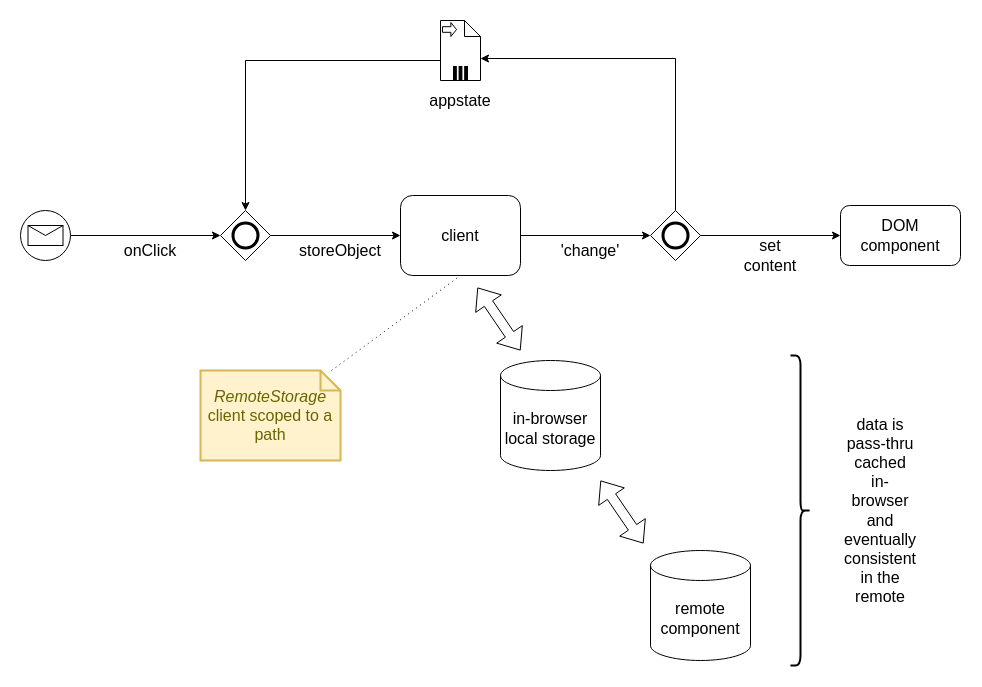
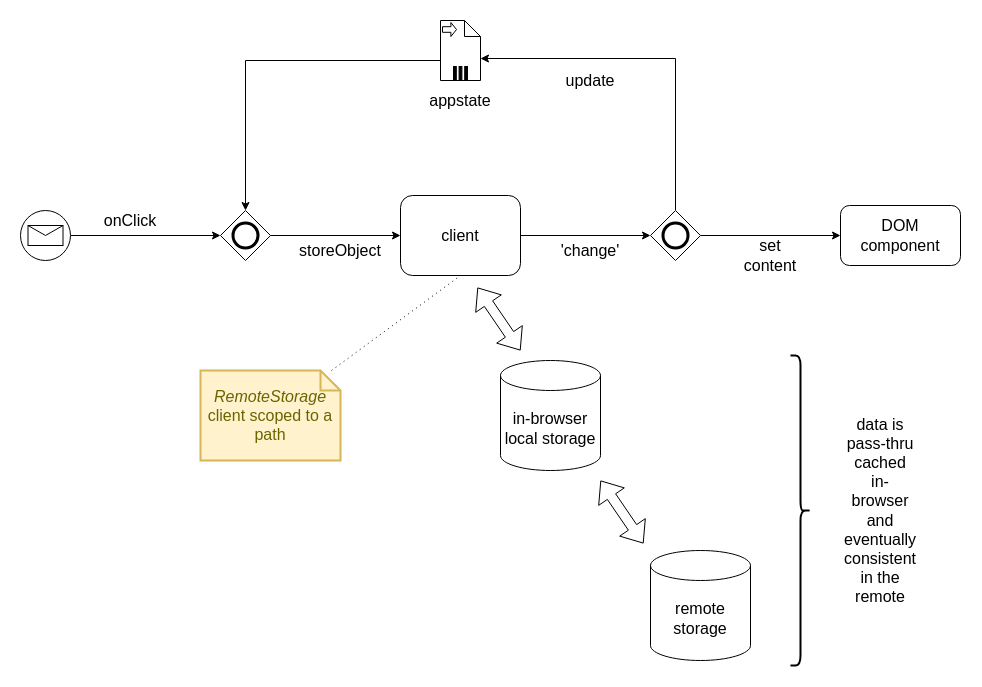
+ <mxCell id="23" value="update" style="text;html=1;strokeColor=none;fillColor=none;align=center;verticalAlign=middle;whiteSpace=wrap;rounded=0;fontSize=16;" parent="1" vertex="1"><mxGeometry x="570" y="70" width="40" height="20" as="geometry" /></mxCell>
- <mxCell id="16" value="onClick" style="text;html=1;strokeColor=none;fillColor=none;align=center;verticalAlign=middle;whiteSpace=wrap;rounded=0;fontSize=16;" parent="1" vertex="1"><mxGeometry x="130" y="240" width="40" height="20" as="geometry" /></mxCell>
+ <mxCell id="16" value="onClick" style="text;html=1;strokeColor=none;fillColor=none;align=center;verticalAlign=middle;whiteSpace=wrap;rounded=0;fontSize=16;" parent="1" vertex="1"><mxGeometry x="110" y="210" width="40" height="20" as="geometry" /></mxCell>
- <mxCell id="25" value="remote component" style="shape=cylinder3;whiteSpace=wrap;html=1;boundedLbl=1;backgroundOutline=1;size=15;fontSize=16;" vertex="1" parent="1"><mxGeometry x="650" y="550" width="100" height="110" as="geometry" /></mxCell>
+ <mxCell id="25" value="remote storage" style="shape=cylinder3;whiteSpace=wrap;html=1;boundedLbl=1;backgroundOutline=1;size=15;fontSize=16;" vertex="1" parent="1"><mxGeometry x="650" y="550" width="100" height="110" as="geometry" /></mxCell>
